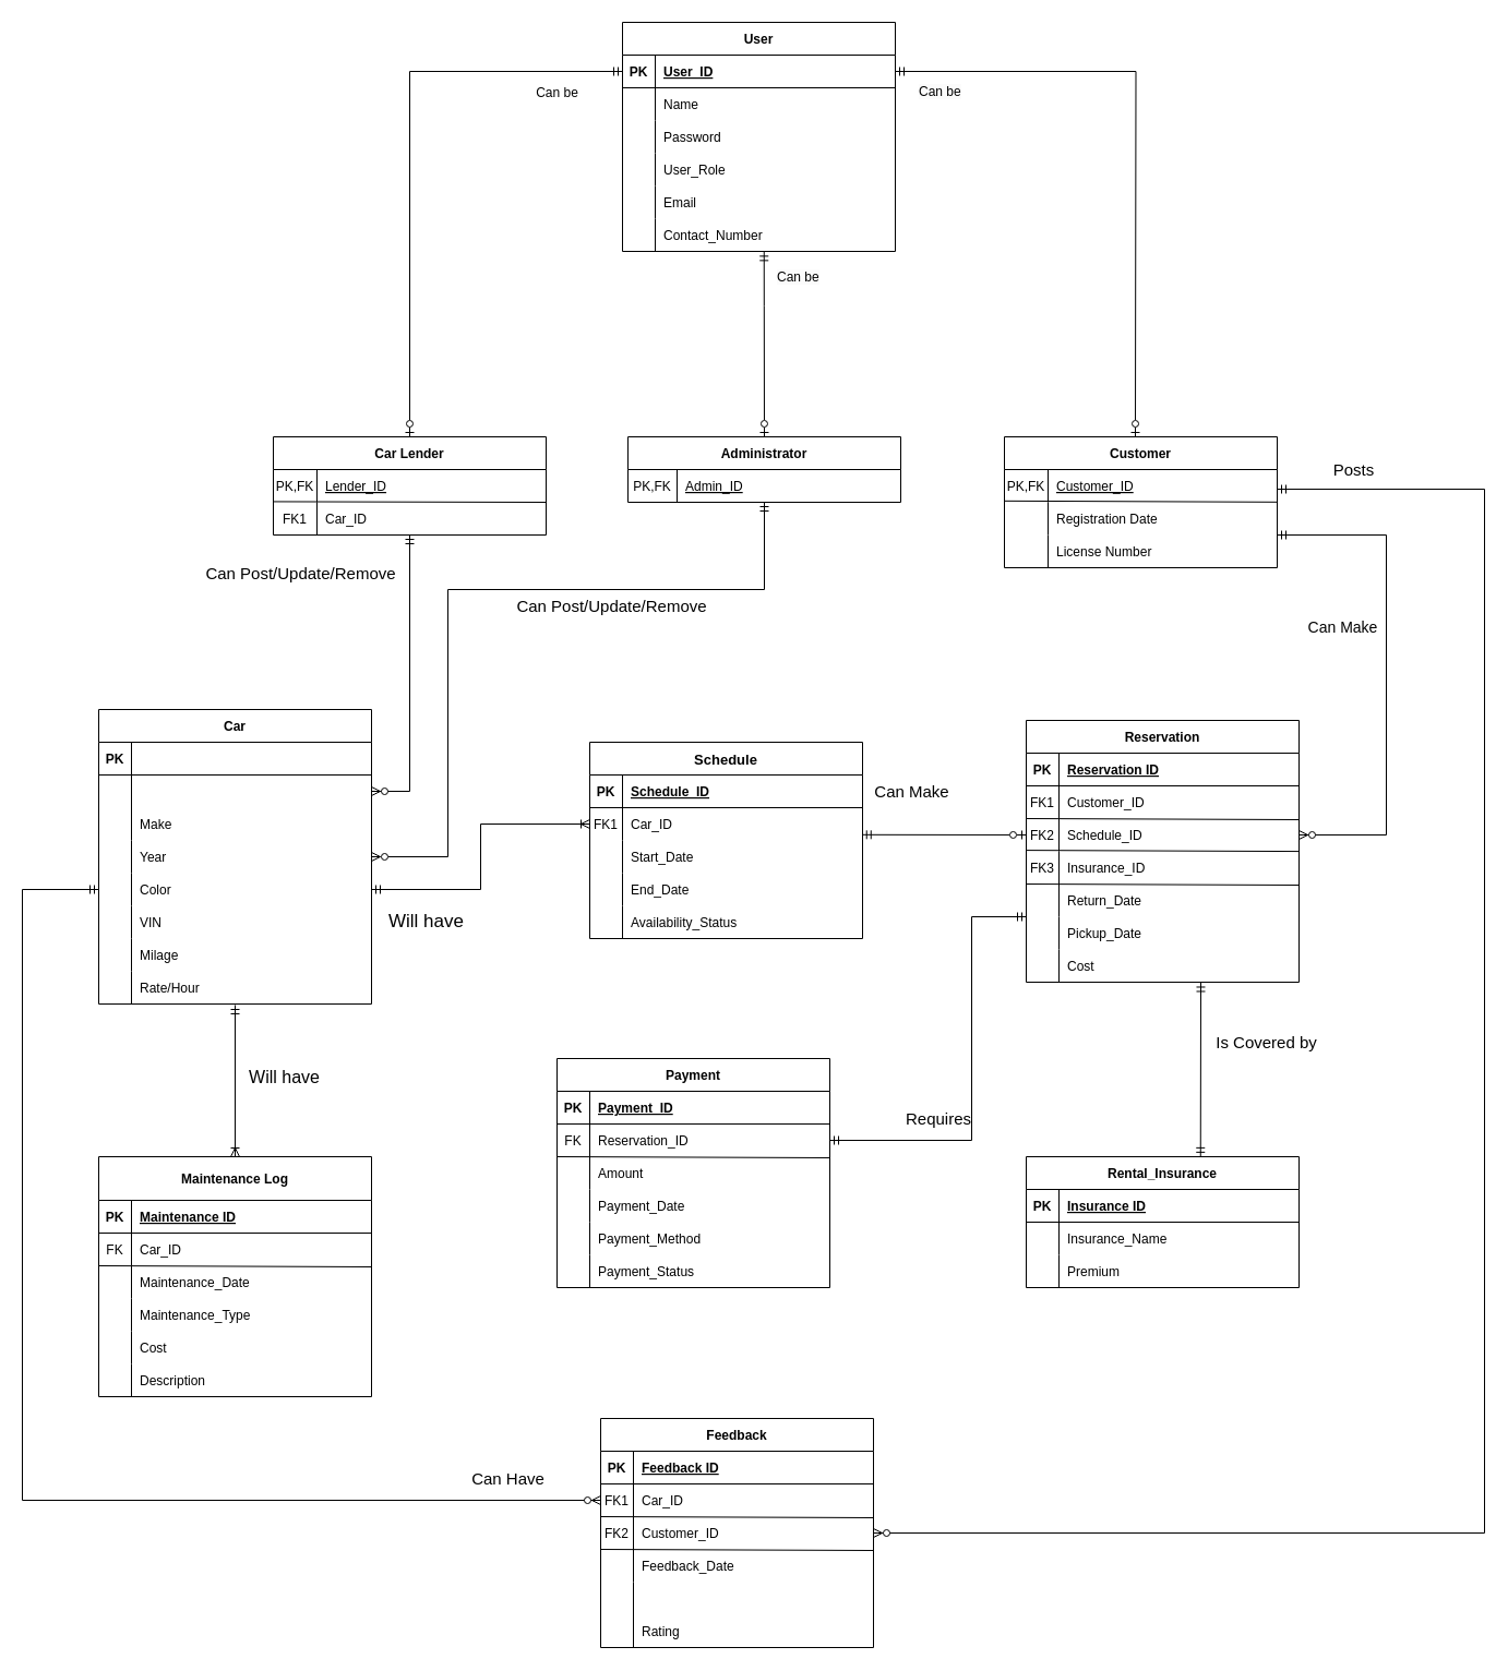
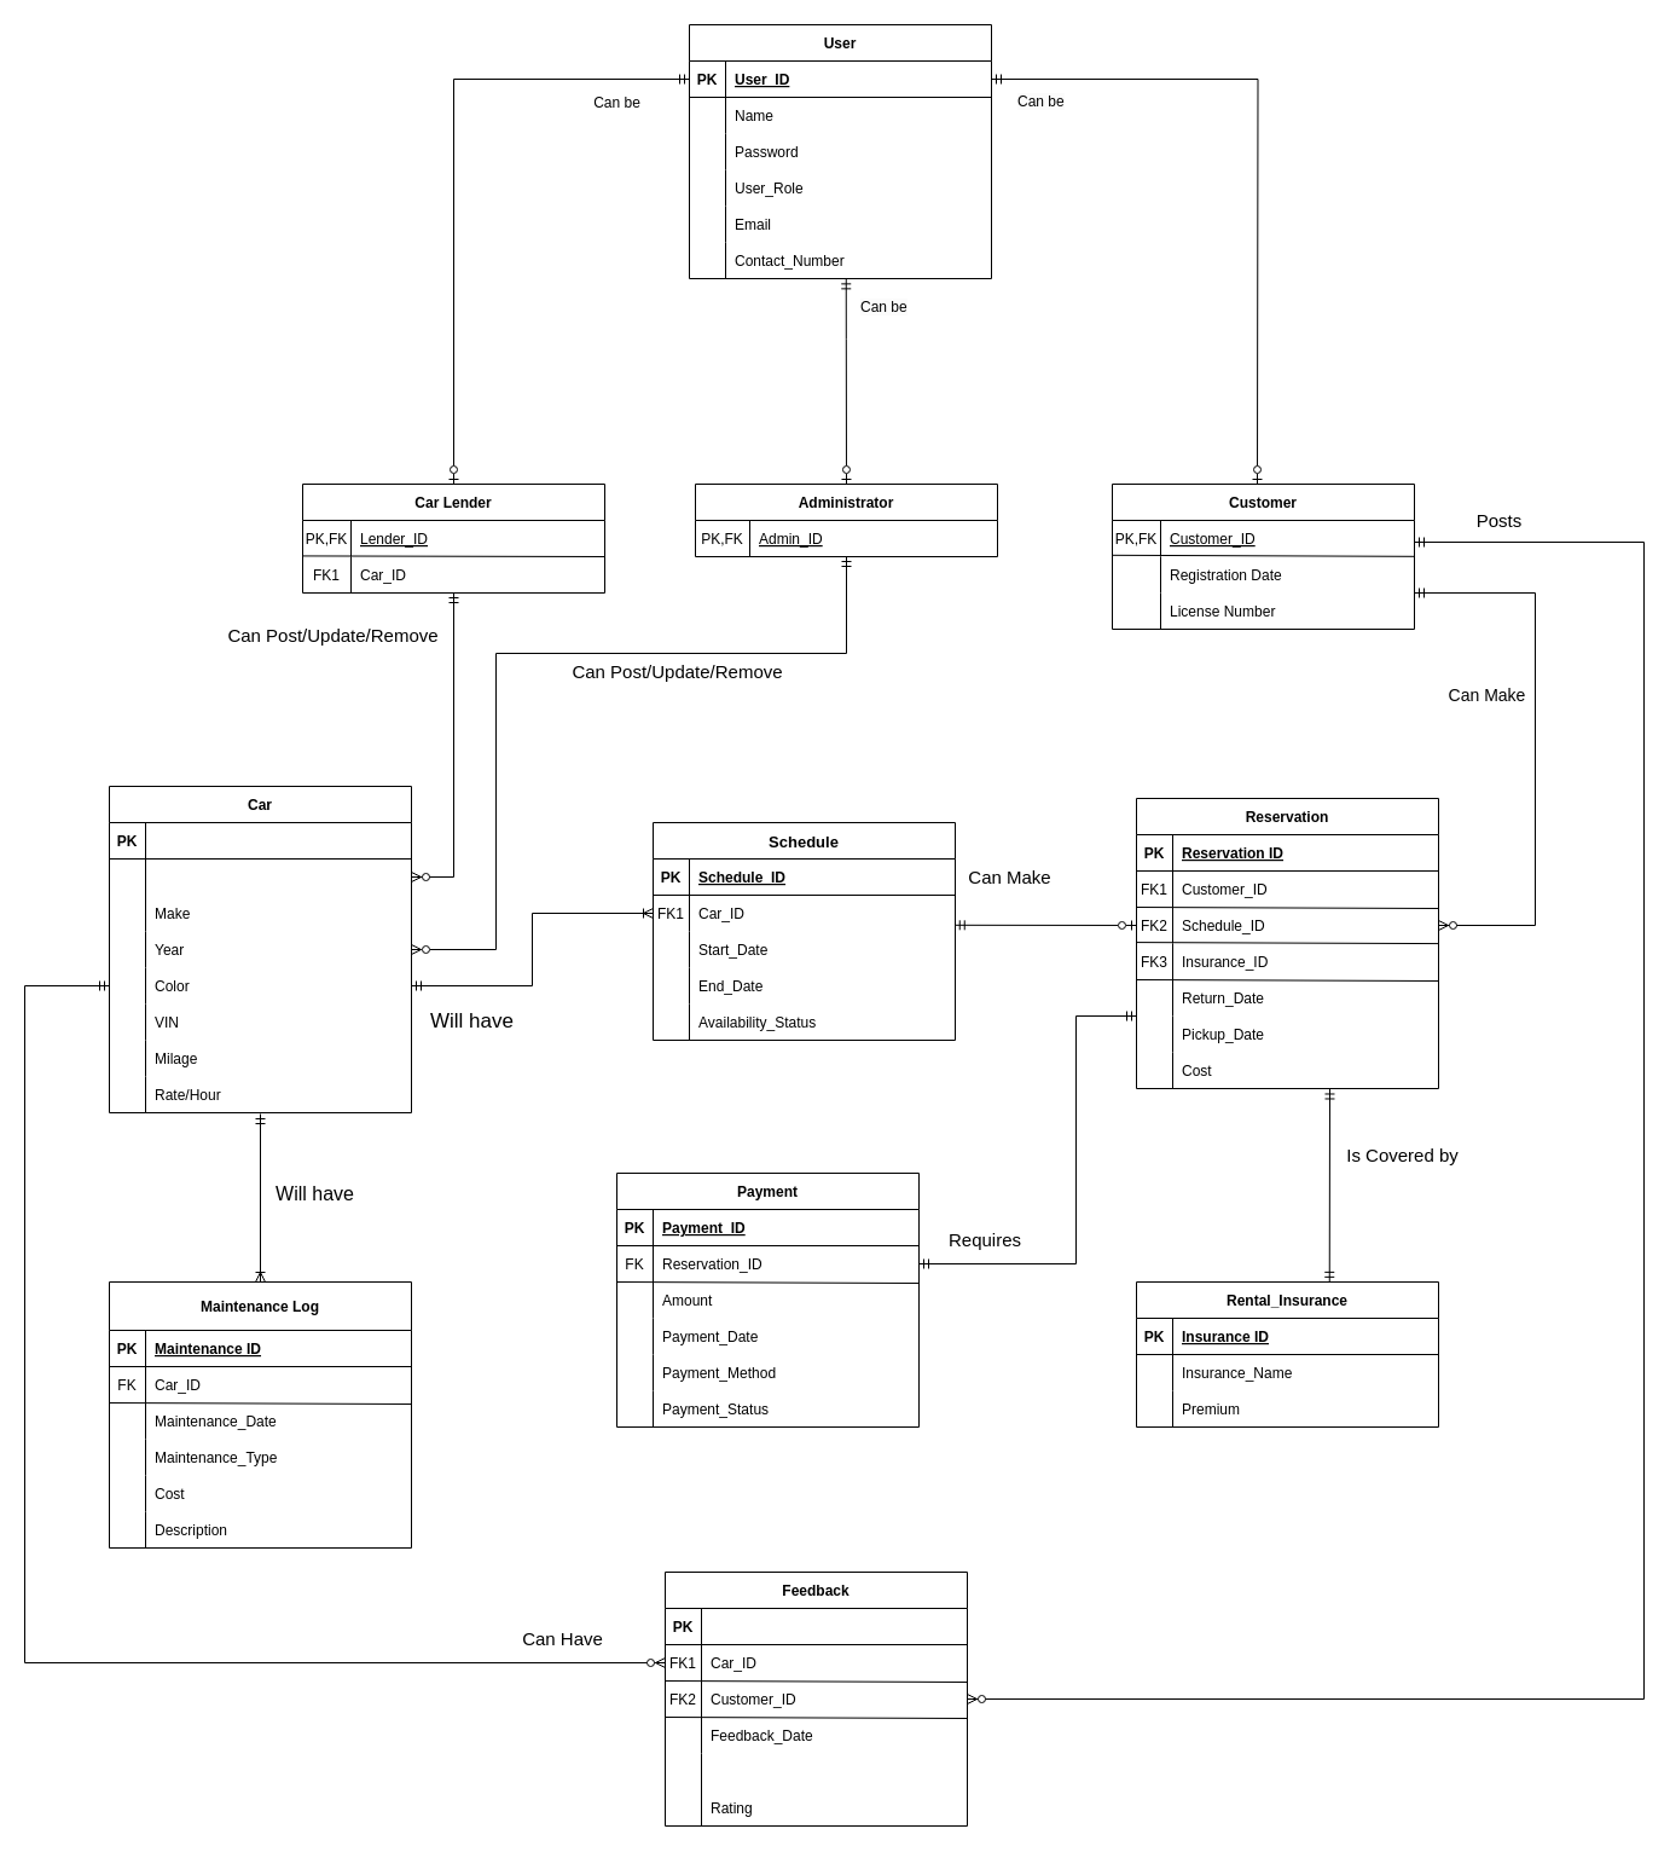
- <mxCell id="181" value="&lt;font style=&quot;font-size: 15px;&quot;&gt;Requires&lt;/font&gt;" style="text;html=1;strokeColor=none;fillColor=none;align=center;verticalAlign=middle;whiteSpace=wrap;rounded=0;" parent="1" vertex="1"><mxGeometry x="820" y="1000" width="80" height="50" as="geometry" /></mxCell>
+ <mxCell id="181" value="&lt;font style=&quot;font-size: 15px;&quot;&gt;Requires&lt;/font&gt;" style="text;html=1;strokeColor=none;fillColor=none;align=center;verticalAlign=middle;whiteSpace=wrap;rounded=0;" parent="1" vertex="1"><mxGeometry x="775" y="1000" width="80" height="50" as="geometry" /></mxCell>
- <mxCell id="154" value="Feedback ID" style="shape=partialRectangle;overflow=hidden;connectable=0;fillColor=none;top=0;left=0;bottom=0;right=0;align=left;spacingLeft=6;fontStyle=5;" parent="152" vertex="1"><mxGeometry x="30" width="220" height="30" as="geometry"><mxRectangle width="220" height="30" as="alternateBounds" /></mxGeometry></mxCell>
